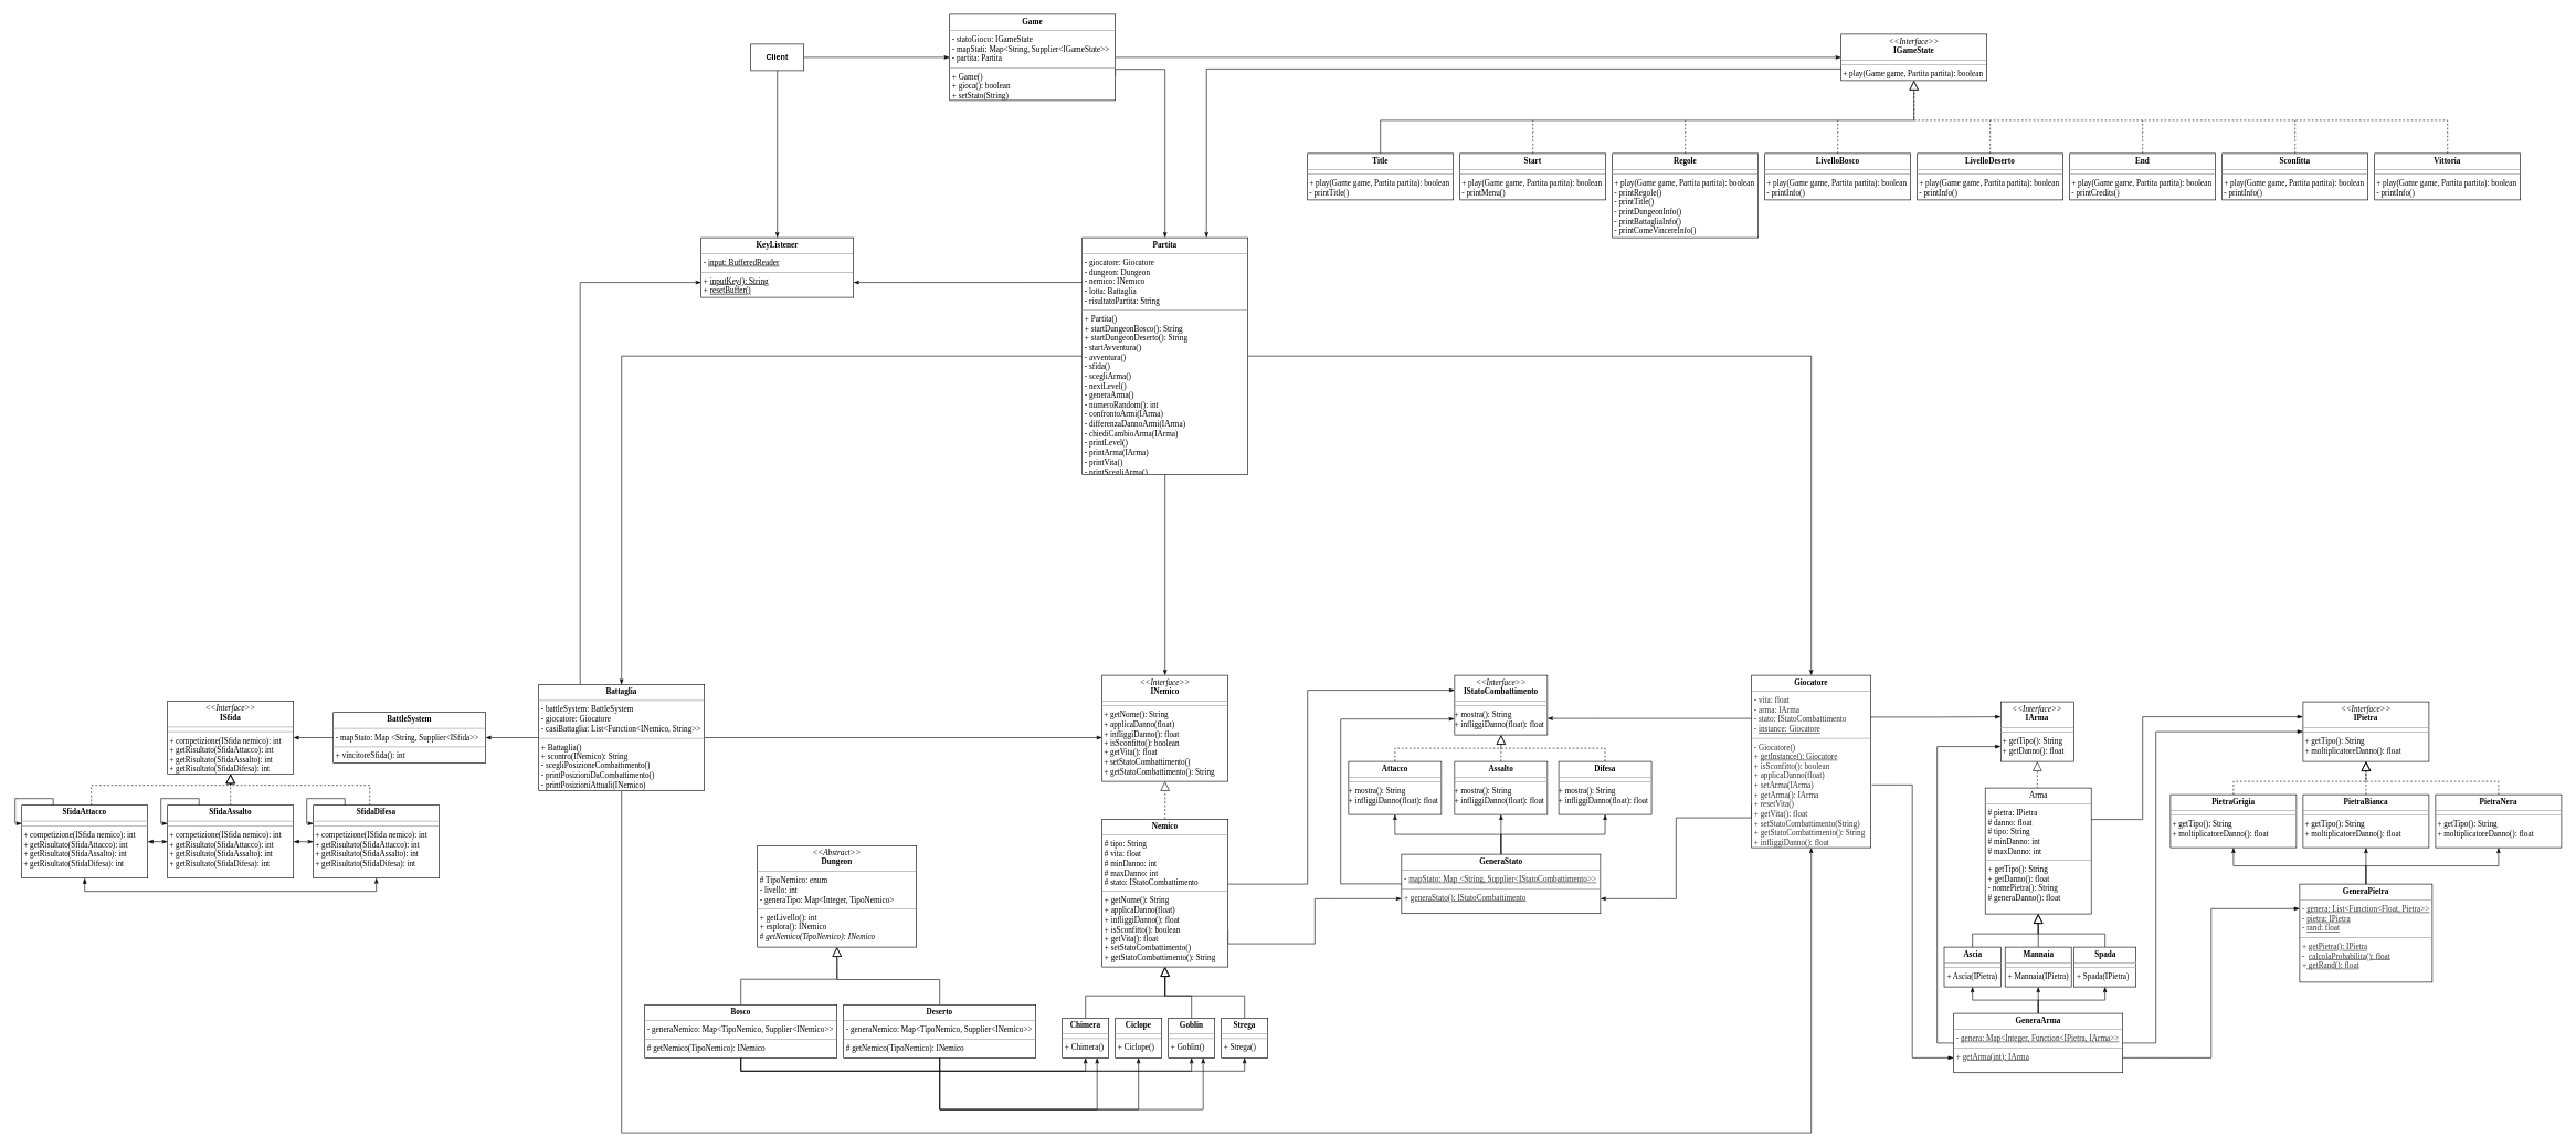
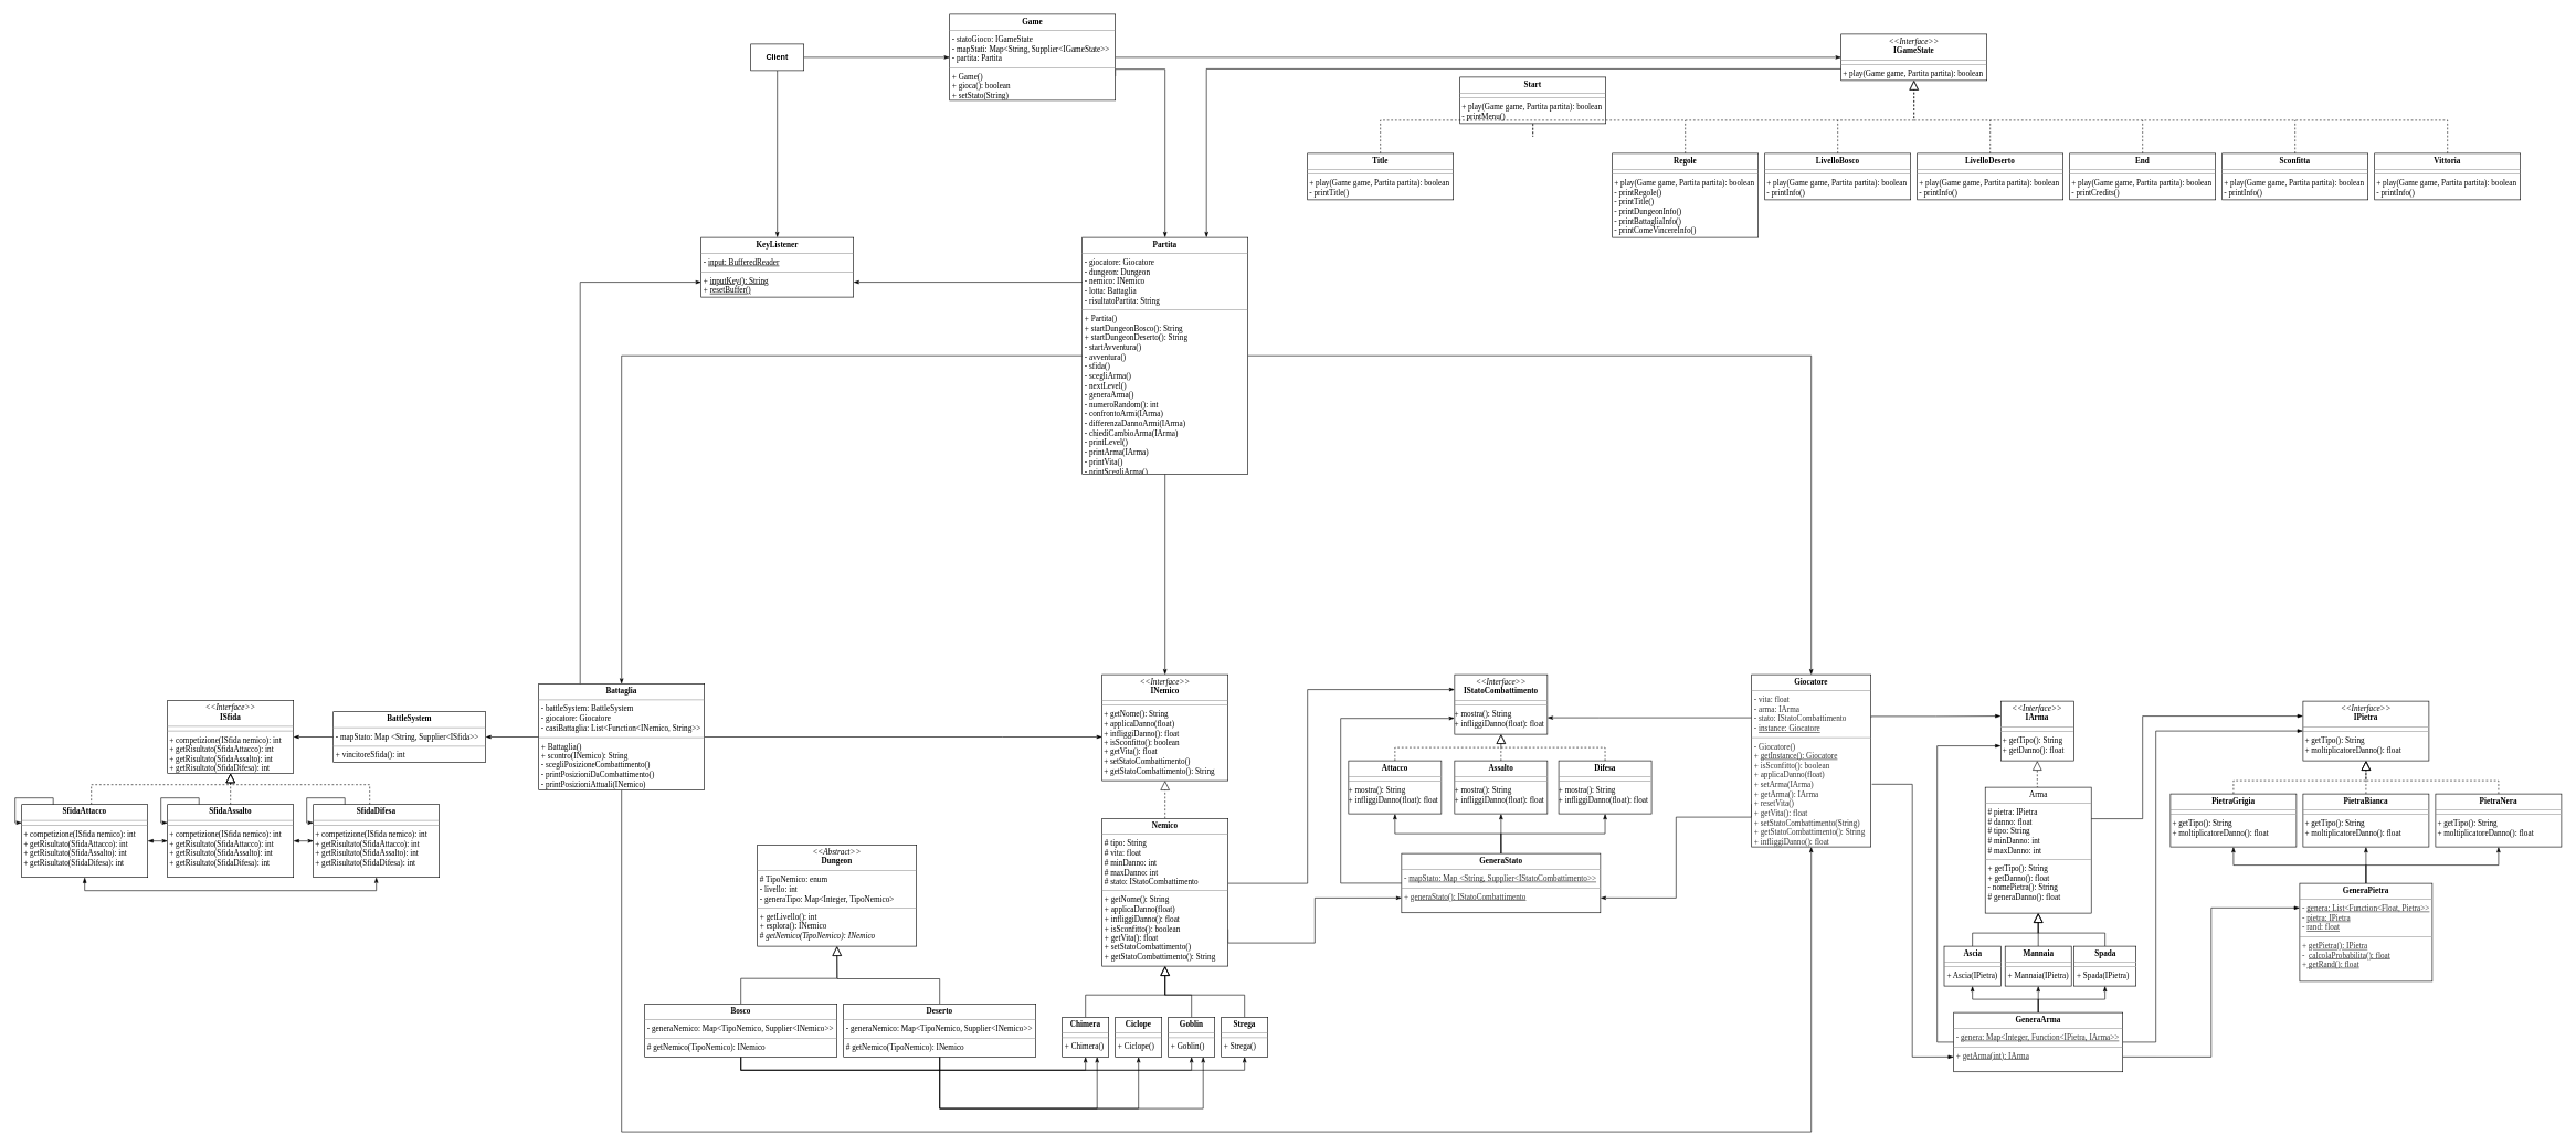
- <mxCell id="33" style="edgeStyle=orthogonalEdgeStyle;rounded=0;orthogonalLoop=1;jettySize=auto;html=1;exitX=0.5;exitY=0;exitDx=0;exitDy=0;entryX=0.5;entryY=1;entryDx=0;entryDy=0;endArrow=block;endFill=0;endSize=12;dashed=0;" parent="1" source="34" target="26" edge="1"><mxGeometry relative="1" as="geometry" /></mxCell>
+ <mxCell id="33" style="edgeStyle=orthogonalEdgeStyle;rounded=0;orthogonalLoop=1;jettySize=auto;html=1;exitX=0.5;exitY=0;exitDx=0;exitDy=0;entryX=0.5;entryY=1;entryDx=0;entryDy=0;endArrow=block;endFill=0;endSize=12;dashed=1;" parent="1" source="34" target="26" edge="1"><mxGeometry relative="1" as="geometry" /></mxCell>
- <mxCell id="28" value="&lt;p style=&quot;margin: 0px ; margin-top: 4px ; text-align: center&quot;&gt;&lt;font face=&quot;Times New Roman&quot;&gt;&lt;b&gt;Start&lt;/b&gt;&lt;/font&gt;&lt;/p&gt;&lt;hr size=&quot;1&quot;&gt;&lt;hr size=&quot;1&quot;&gt;&lt;font face=&quot;Times New Roman&quot;&gt;&amp;nbsp;+ play(Game game, Partita partita): boolean&lt;br&gt;&amp;nbsp;- printMenu()&lt;br&gt;&lt;/font&gt;" style="verticalAlign=top;align=left;overflow=fill;fontSize=12;fontFamily=Helvetica;html=1;labelBackgroundColor=none;" parent="1" vertex="1"><mxGeometry x="2201" y="230" width="220" height="70" as="geometry" /></mxCell>
+ <mxCell id="28" value="&lt;p style=&quot;margin: 0px ; margin-top: 4px ; text-align: center&quot;&gt;&lt;font face=&quot;Times New Roman&quot;&gt;&lt;b&gt;Start&lt;/b&gt;&lt;/font&gt;&lt;/p&gt;&lt;hr size=&quot;1&quot;&gt;&lt;hr size=&quot;1&quot;&gt;&lt;font face=&quot;Times New Roman&quot;&gt;&amp;nbsp;+ play(Game game, Partita partita): boolean&lt;br&gt;&amp;nbsp;- printMenu()&lt;br&gt;&lt;/font&gt;" style="verticalAlign=top;align=left;overflow=fill;fontSize=12;fontFamily=Helvetica;html=1;labelBackgroundColor=none;" parent="1" vertex="1"><mxGeometry x="2201" y="115" width="220" height="70" as="geometry" /></mxCell>
